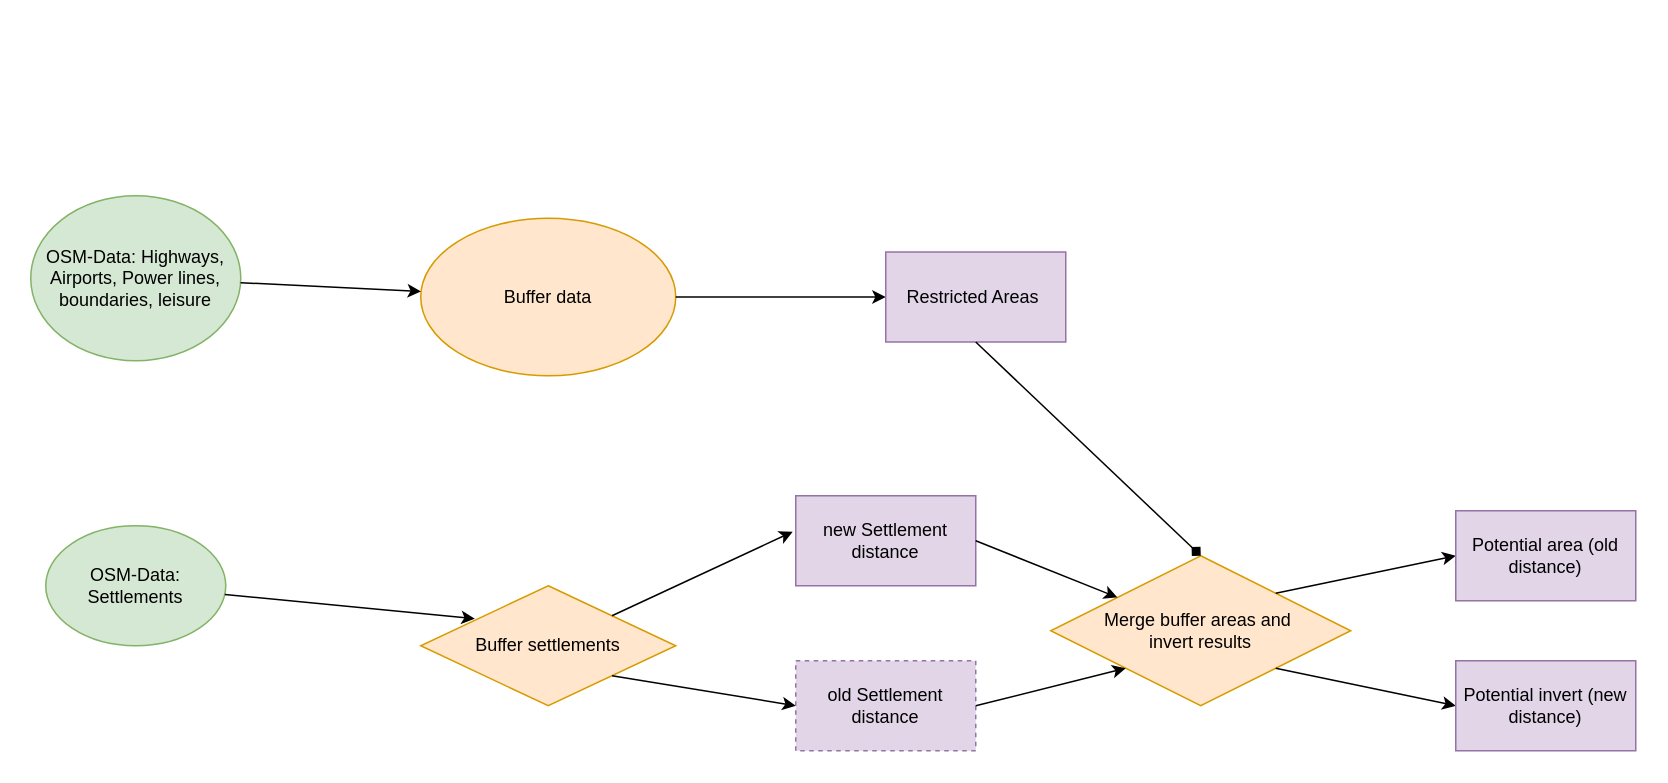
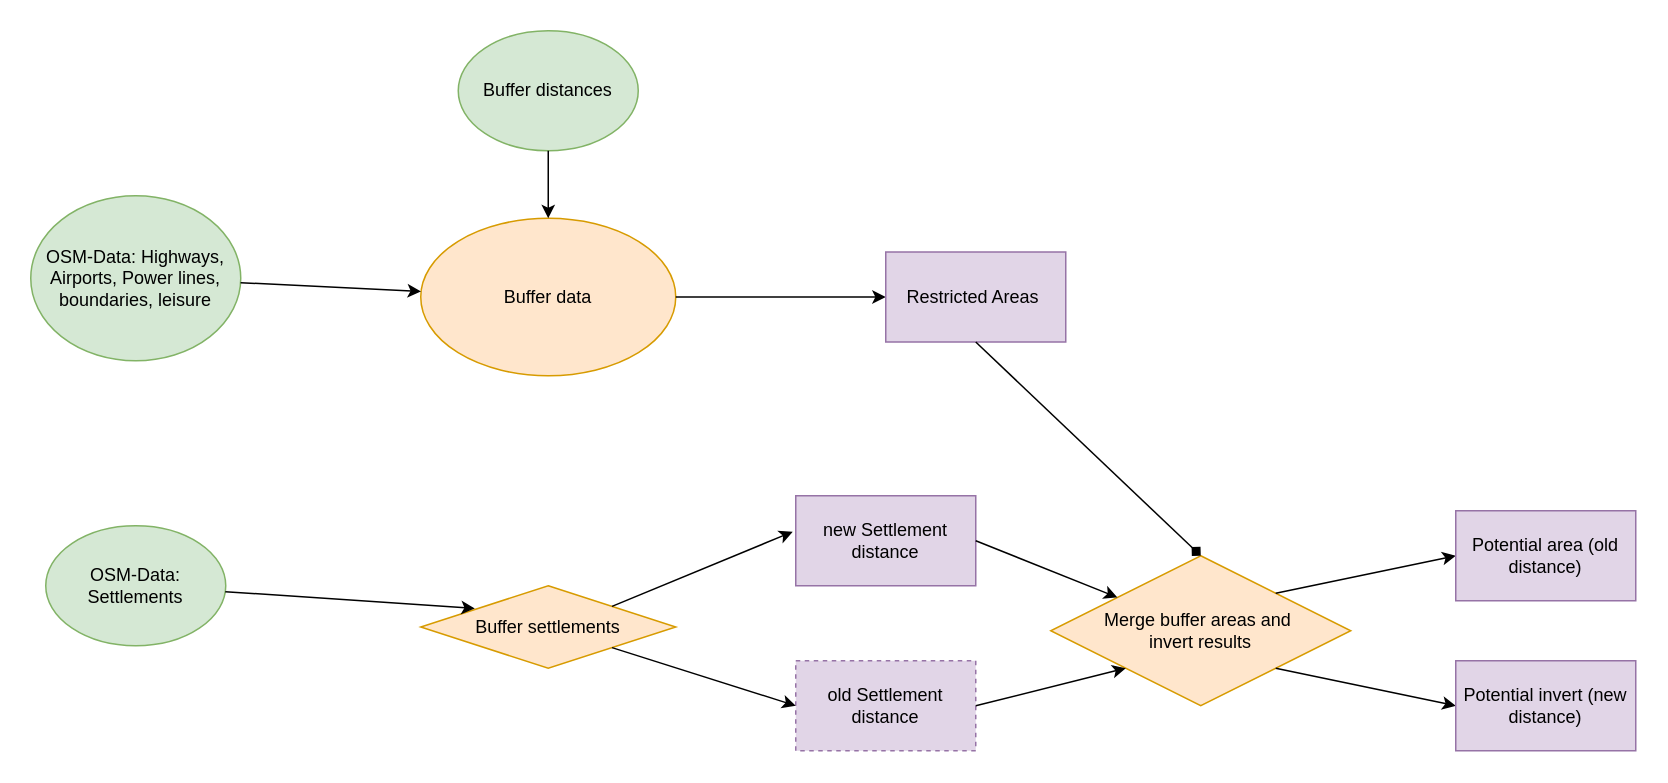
+ <mxCell id="4" value="Buffer distances" style="ellipse;whiteSpace=wrap;html=1;fillColor=#d5e8d4;strokeColor=#82b366;" parent="1" vertex="1"><mxGeometry x="305" y="20" width="120" height="80" as="geometry" /></mxCell>
+ <mxCell id="7" value="" style="endArrow=classic;html=1;" parent="1" source="4" target="5" edge="1"><mxGeometry width="50" height="50" relative="1" as="geometry"><mxPoint x="20" y="510" as="sourcePoint" /><mxPoint x="70" y="460" as="targetPoint" /></mxGeometry></mxCell>
- <mxCell id="8" value="Buffer settlements" style="rhombus;whiteSpace=wrap;html=1;fillColor=#ffe6cc;strokeColor=#d79b00;" parent="1" vertex="1"><mxGeometry x="280" y="390" width="170" height="80" as="geometry" /></mxCell>
+ <mxCell id="8" value="Buffer settlements" style="rhombus;whiteSpace=wrap;html=1;fillColor=#ffe6cc;strokeColor=#d79b00;" parent="1" vertex="1"><mxGeometry x="280" y="390" width="170" height="55" as="geometry" /></mxCell>
